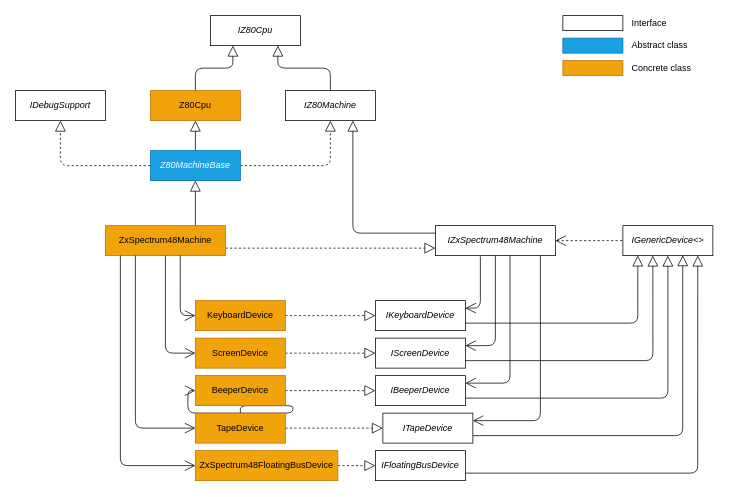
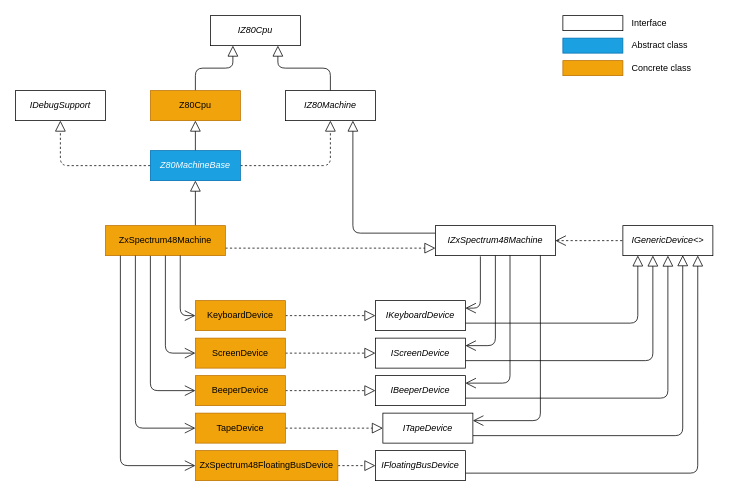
- <mxCell id="34" style="edgeStyle=orthogonalEdgeStyle;html=1;exitX=0;exitY=0.5;exitDx=0;exitDy=0;endArrow=none;endFill=0;endSize=12;startSize=12;startArrow=open;startFill=0;" parent="1" source="35" target="46" edge="1"><mxGeometry relative="1" as="geometry" /></mxCell>
+ <mxCell id="34" style="edgeStyle=orthogonalEdgeStyle;html=1;exitX=0;exitY=0.5;exitDx=0;exitDy=0;entryX=0.375;entryY=1.009;entryDx=0;entryDy=0;endArrow=none;endFill=0;endSize=12;startSize=12;startArrow=open;startFill=0;entryPerimeter=0;" parent="1" source="35" target="17" edge="1"><mxGeometry relative="1" as="geometry" /></mxCell>
